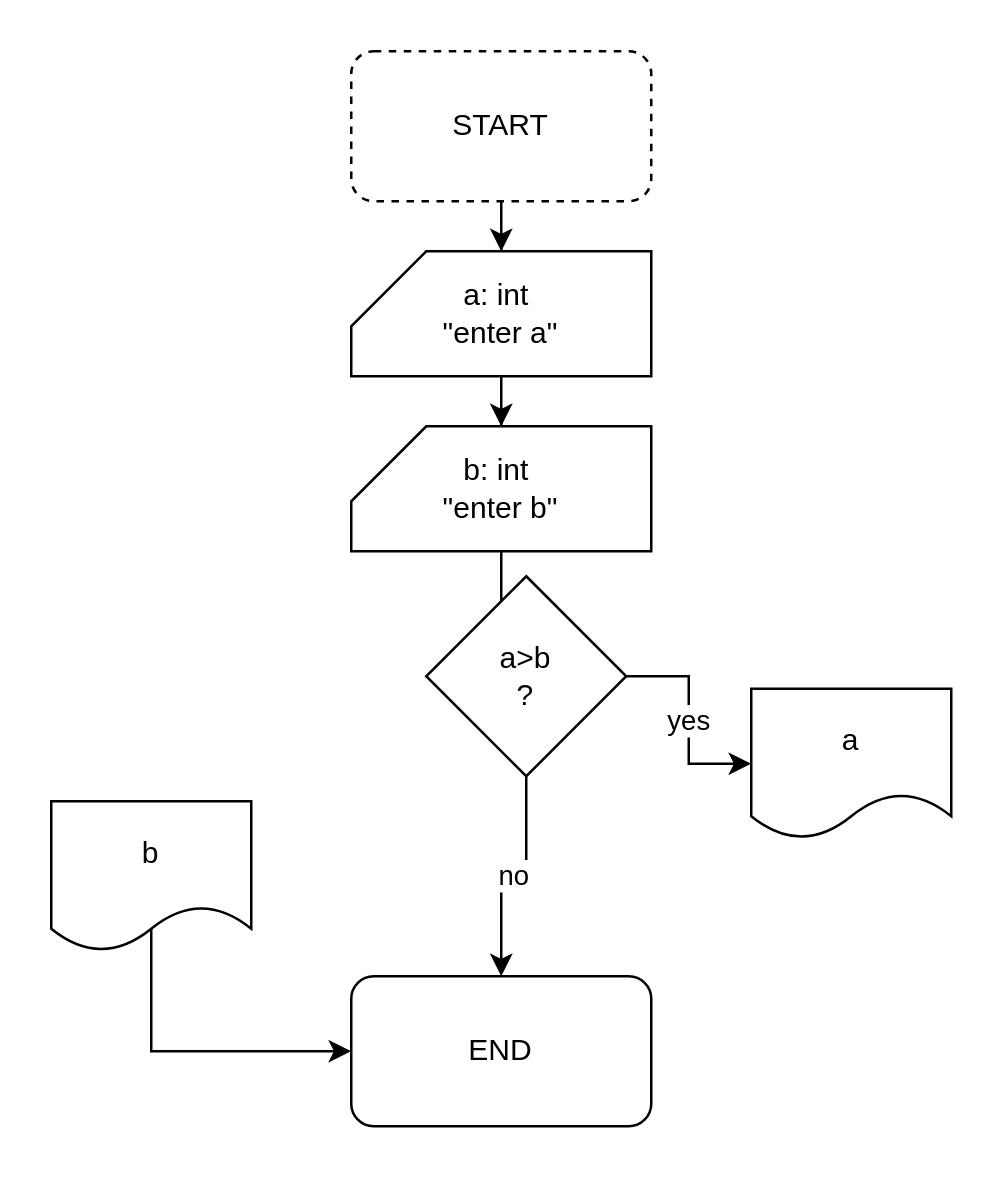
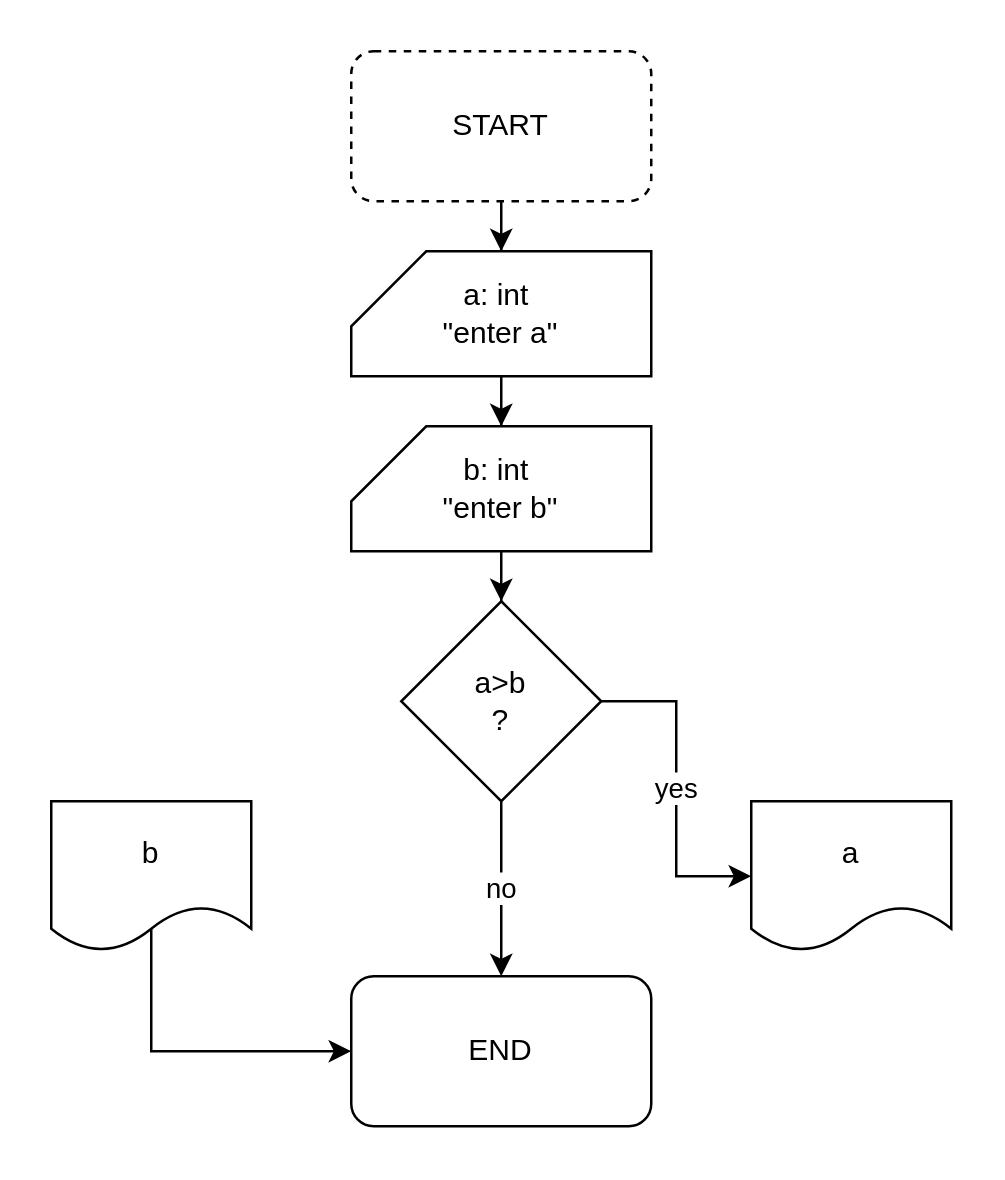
- <mxCell id="11" value="a&amp;gt;b&lt;div&gt;?&lt;/div&gt;" style="rhombus;whiteSpace=wrap;html=1;" vertex="1" parent="1"><mxGeometry x="170" y="230" width="80" height="80" as="geometry" /></mxCell>
+ <mxCell id="11" value="a&amp;gt;b&lt;div&gt;?&lt;/div&gt;" style="rhombus;whiteSpace=wrap;html=1;" vertex="1" parent="1"><mxGeometry x="160" y="240" width="80" height="80" as="geometry" /></mxCell>
- <mxCell id="12" value="a" style="shape=document;whiteSpace=wrap;html=1;boundedLbl=1;" vertex="1" parent="1"><mxGeometry x="300" y="275" width="80" height="60" as="geometry" /></mxCell>
+ <mxCell id="12" value="a" style="shape=document;whiteSpace=wrap;html=1;boundedLbl=1;" vertex="1" parent="1"><mxGeometry x="300" y="320" width="80" height="60" as="geometry" /></mxCell>
